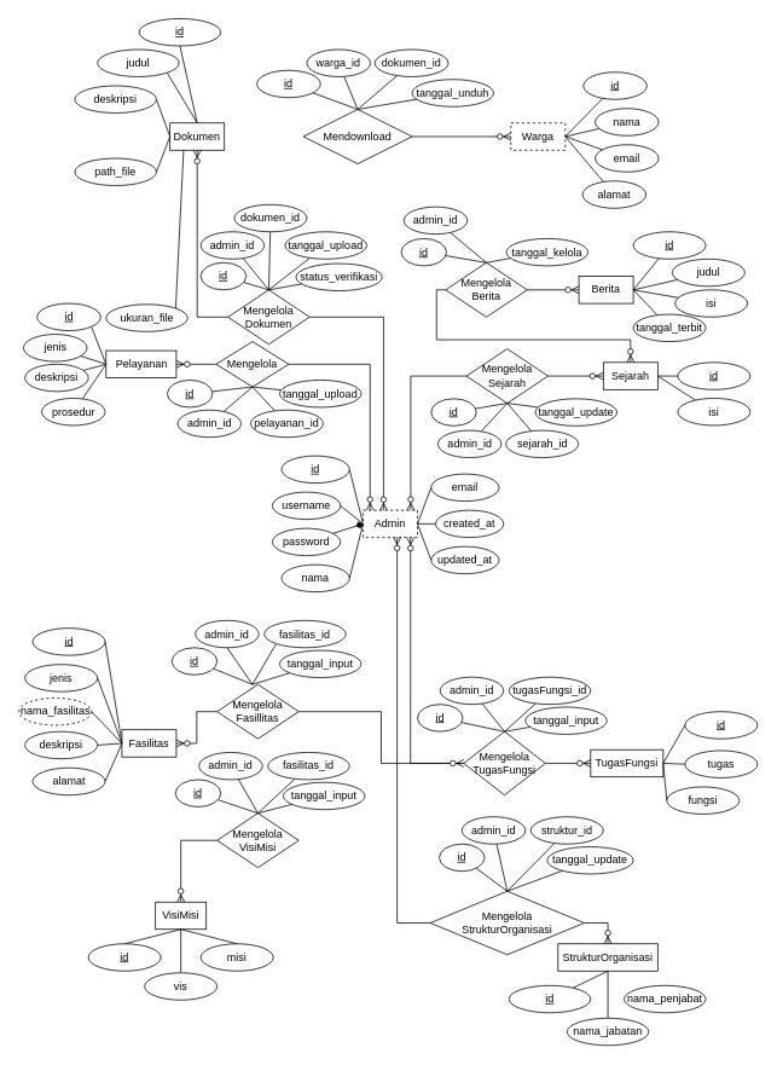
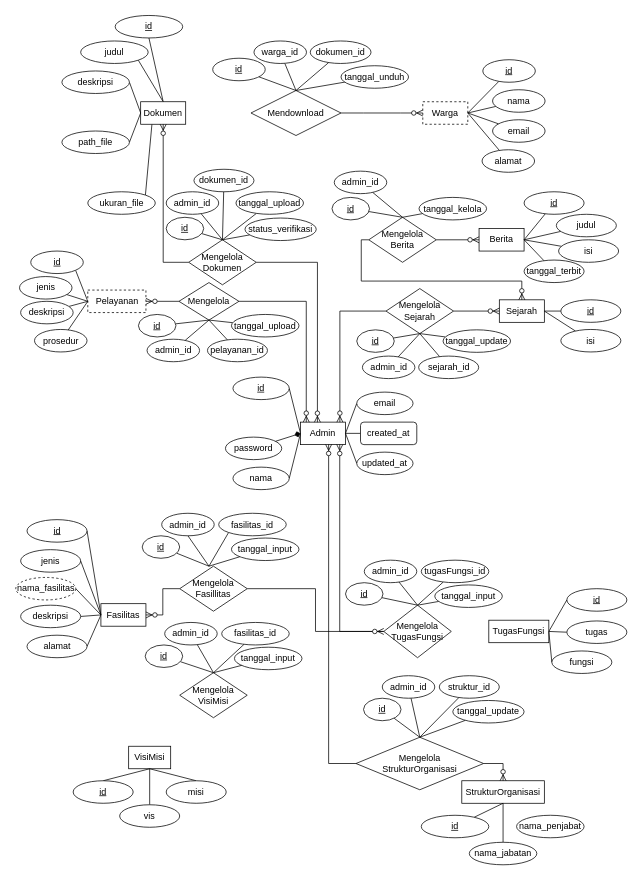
- <mxCell id="32" value="ukuran_file" style="ellipse;whiteSpace=wrap;html=1;align=center;movable=1;resizable=1;rotatable=1;deletable=1;editable=1;locked=0;connectable=1;" parent="1" vertex="1"><mxGeometry x="116.5" y="335" width="90" height="30" as="geometry" /></mxCell>
+ <mxCell id="32" value="ukuran_file" style="ellipse;whiteSpace=wrap;html=1;align=center;movable=1;resizable=1;rotatable=1;deletable=1;editable=1;locked=0;connectable=1;" parent="1" vertex="1"><mxGeometry x="116.5" y="255" width="90" height="30" as="geometry" /></mxCell>
- <mxCell id="75" value="Pelayanan" style="html=1;dashed=0;whiteSpace=wrap;" parent="1" vertex="1"><mxGeometry x="116.5" y="386" width="77.5" height="30" as="geometry" /></mxCell>
+ <mxCell id="75" value="Pelayanan" style="html=1;dashed=1;whiteSpace=wrap;" parent="1" vertex="1"><mxGeometry x="116.5" y="386" width="77.5" height="30" as="geometry" /></mxCell>
- <mxCell id="15" value="username" style="ellipse;whiteSpace=wrap;html=1;align=center;movable=1;resizable=1;rotatable=1;deletable=1;editable=1;locked=0;connectable=1;" parent="1" vertex="1"><mxGeometry x="300" y="542" width="75" height="30" as="geometry" /></mxCell>
- <mxCell id="14" style="rounded=0;orthogonalLoop=1;jettySize=auto;html=1;entryX=0;entryY=0.5;entryDx=0;entryDy=0;endArrow=none;startFill=0;exitX=1;exitY=0.5;exitDx=0;exitDy=0;movable=1;resizable=1;rotatable=1;deletable=1;editable=1;locked=0;connectable=1;" parent="1" source="15" target="3" edge="1"><mxGeometry relative="1" as="geometry"><mxPoint x="390" y="577" as="targetPoint" /></mxGeometry></mxCell>
- <mxCell id="3" value="Admin" style="html=1;dashed=1;whiteSpace=wrap;movable=1;resizable=1;rotatable=1;deletable=1;editable=1;locked=0;connectable=1;" parent="1" vertex="1"><mxGeometry x="400" y="562" width="60" height="30" as="geometry" /></mxCell>
+ <mxCell id="3" value="Admin" style="html=1;dashed=0;whiteSpace=wrap;movable=1;resizable=1;rotatable=1;deletable=1;editable=1;locked=0;connectable=1;" parent="1" vertex="1"><mxGeometry x="400" y="562" width="60" height="30" as="geometry" /></mxCell>
- <mxCell id="23" value="created_at" style="ellipse;whiteSpace=wrap;html=1;align=center;movable=1;resizable=1;rotatable=1;deletable=1;editable=1;locked=0;connectable=1;" parent="1" vertex="1"><mxGeometry x="480" y="562" width="75" height="30" as="geometry" /></mxCell>
+ <mxCell id="23" value="created_at" style="whiteSpace=wrap;html=1;align=center;movable=1;resizable=1;rotatable=1;deletable=1;editable=1;locked=0;connectable=1;rounded=1;" parent="1" vertex="1"><mxGeometry x="480" y="562" width="75" height="30" as="geometry" /></mxCell>
- <mxCell id="98" value="" style="fontSize=12;html=1;endArrow=ERzeroToMany;endFill=1;rounded=0;entryX=0;entryY=0.5;entryDx=0;entryDy=0;exitX=1;exitY=0.5;exitDx=0;exitDy=0;edgeStyle=orthogonalEdgeStyle;" parent="1" source="97" target="51" edge="1"><mxGeometry width="100" height="100" relative="1" as="geometry"><mxPoint x="375.5" y="716" as="sourcePoint" /><mxPoint x="619" y="946" as="targetPoint" /></mxGeometry></mxCell>
- <mxCell id="94" value="" style="fontSize=12;html=1;endArrow=ERzeroToMany;endFill=1;rounded=0;entryX=0.5;entryY=0;entryDx=0;entryDy=0;exitX=0;exitY=0.5;exitDx=0;exitDy=0;edgeStyle=orthogonalEdgeStyle;" parent="1" source="93" target="57" edge="1"><mxGeometry width="100" height="100" relative="1" as="geometry"><mxPoint x="243.5" y="834" as="sourcePoint" /><mxPoint x="213" y="864" as="targetPoint" /></mxGeometry></mxCell>
